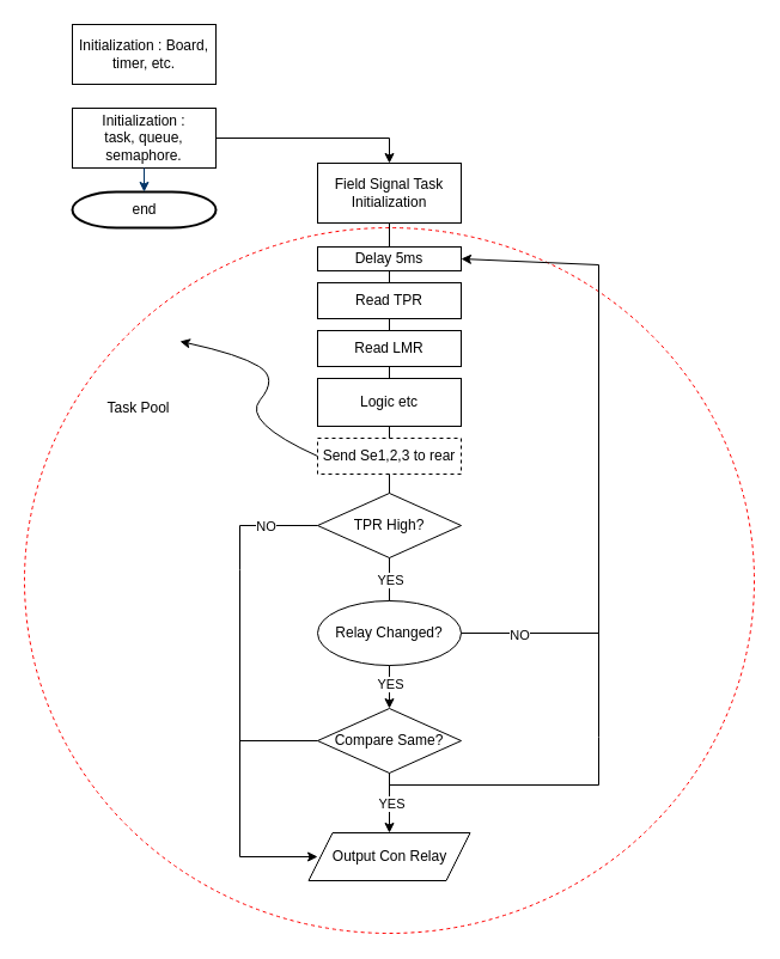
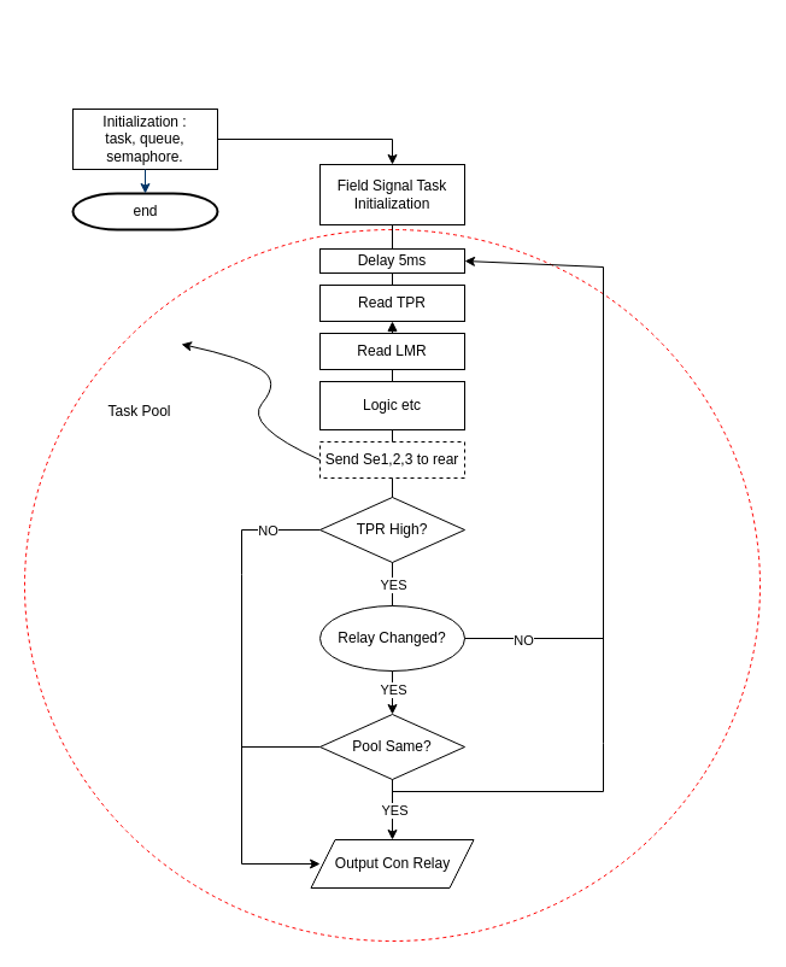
- <mxCell id="4" value="Initialization : Board, timer, etc." style="rounded=0;whiteSpace=wrap;html=1;" parent="1" vertex="1"><mxGeometry x="60" y="20" width="120" height="50" as="geometry" /></mxCell>
- <mxCell id="24" value="" style="endArrow=none;html=1;rounded=0;exitX=0.5;exitY=0;exitDx=0;exitDy=0;entryX=0.5;entryY=1;entryDx=0;entryDy=0;" parent="1" source="12" target="11" edge="1"><mxGeometry width="50" height="50" relative="1" as="geometry"><mxPoint x="340" y="366" as="sourcePoint" /><mxPoint x="390" y="316" as="targetPoint" /></mxGeometry></mxCell>
+ <mxCell id="24" value="" style="endArrow=block;html=1;rounded=0;exitX=0.5;exitY=0;exitDx=0;exitDy=0;entryX=0.5;entryY=1;entryDx=0;entryDy=0;" parent="1" source="12" target="11" edge="1"><mxGeometry width="50" height="50" relative="1" as="geometry"><mxPoint x="340" y="366" as="sourcePoint" /><mxPoint x="390" y="316" as="targetPoint" /></mxGeometry></mxCell>
- <mxCell id="28" value="Compare Same?" style="rhombus;whiteSpace=wrap;html=1;" parent="1" vertex="1"><mxGeometry x="265" y="592" width="120" height="54" as="geometry" /></mxCell>
+ <mxCell id="28" value="Pool Same?" style="rhombus;whiteSpace=wrap;html=1;" parent="1" vertex="1"><mxGeometry x="265" y="592" width="120" height="54" as="geometry" /></mxCell>
